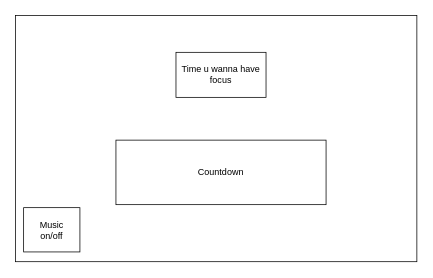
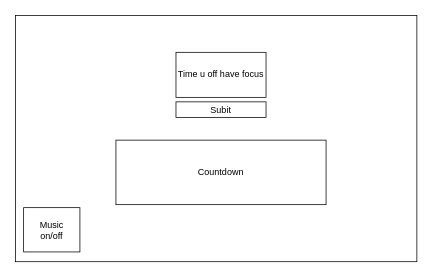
- <mxCell id="3" value="Time u wanna have focus" style="rounded=0;whiteSpace=wrap;html=1;" vertex="1" parent="1"><mxGeometry x="234" y="69" width="120" height="60" as="geometry" /></mxCell>
+ <mxCell id="3" value="Time u off have focus" style="rounded=0;whiteSpace=wrap;html=1;" vertex="1" parent="1"><mxGeometry x="234" y="69" width="120" height="60" as="geometry" /></mxCell>
+ <mxCell id="4" value="Subit" style="rounded=0;whiteSpace=wrap;html=1;" vertex="1" parent="1"><mxGeometry x="234" y="135" width="120" height="21" as="geometry" /></mxCell>
